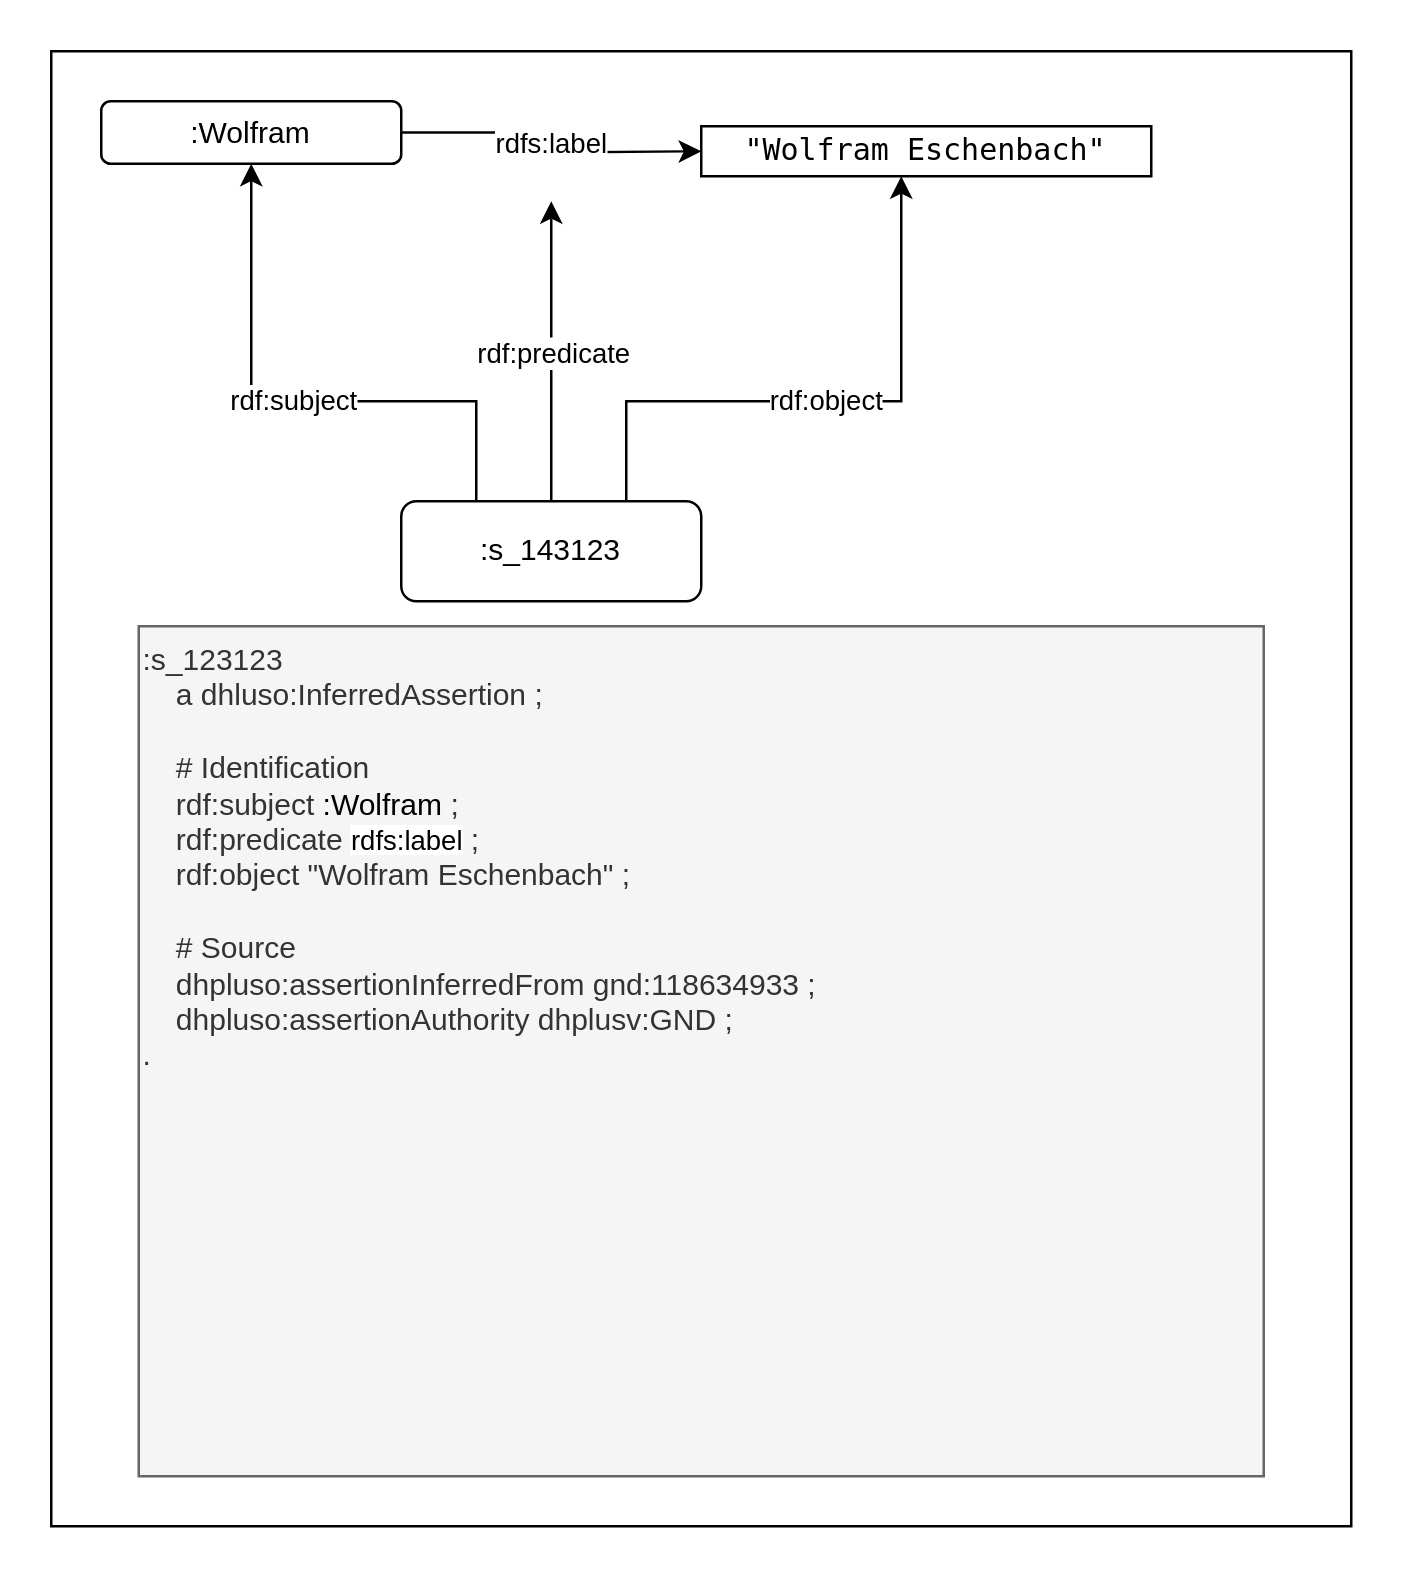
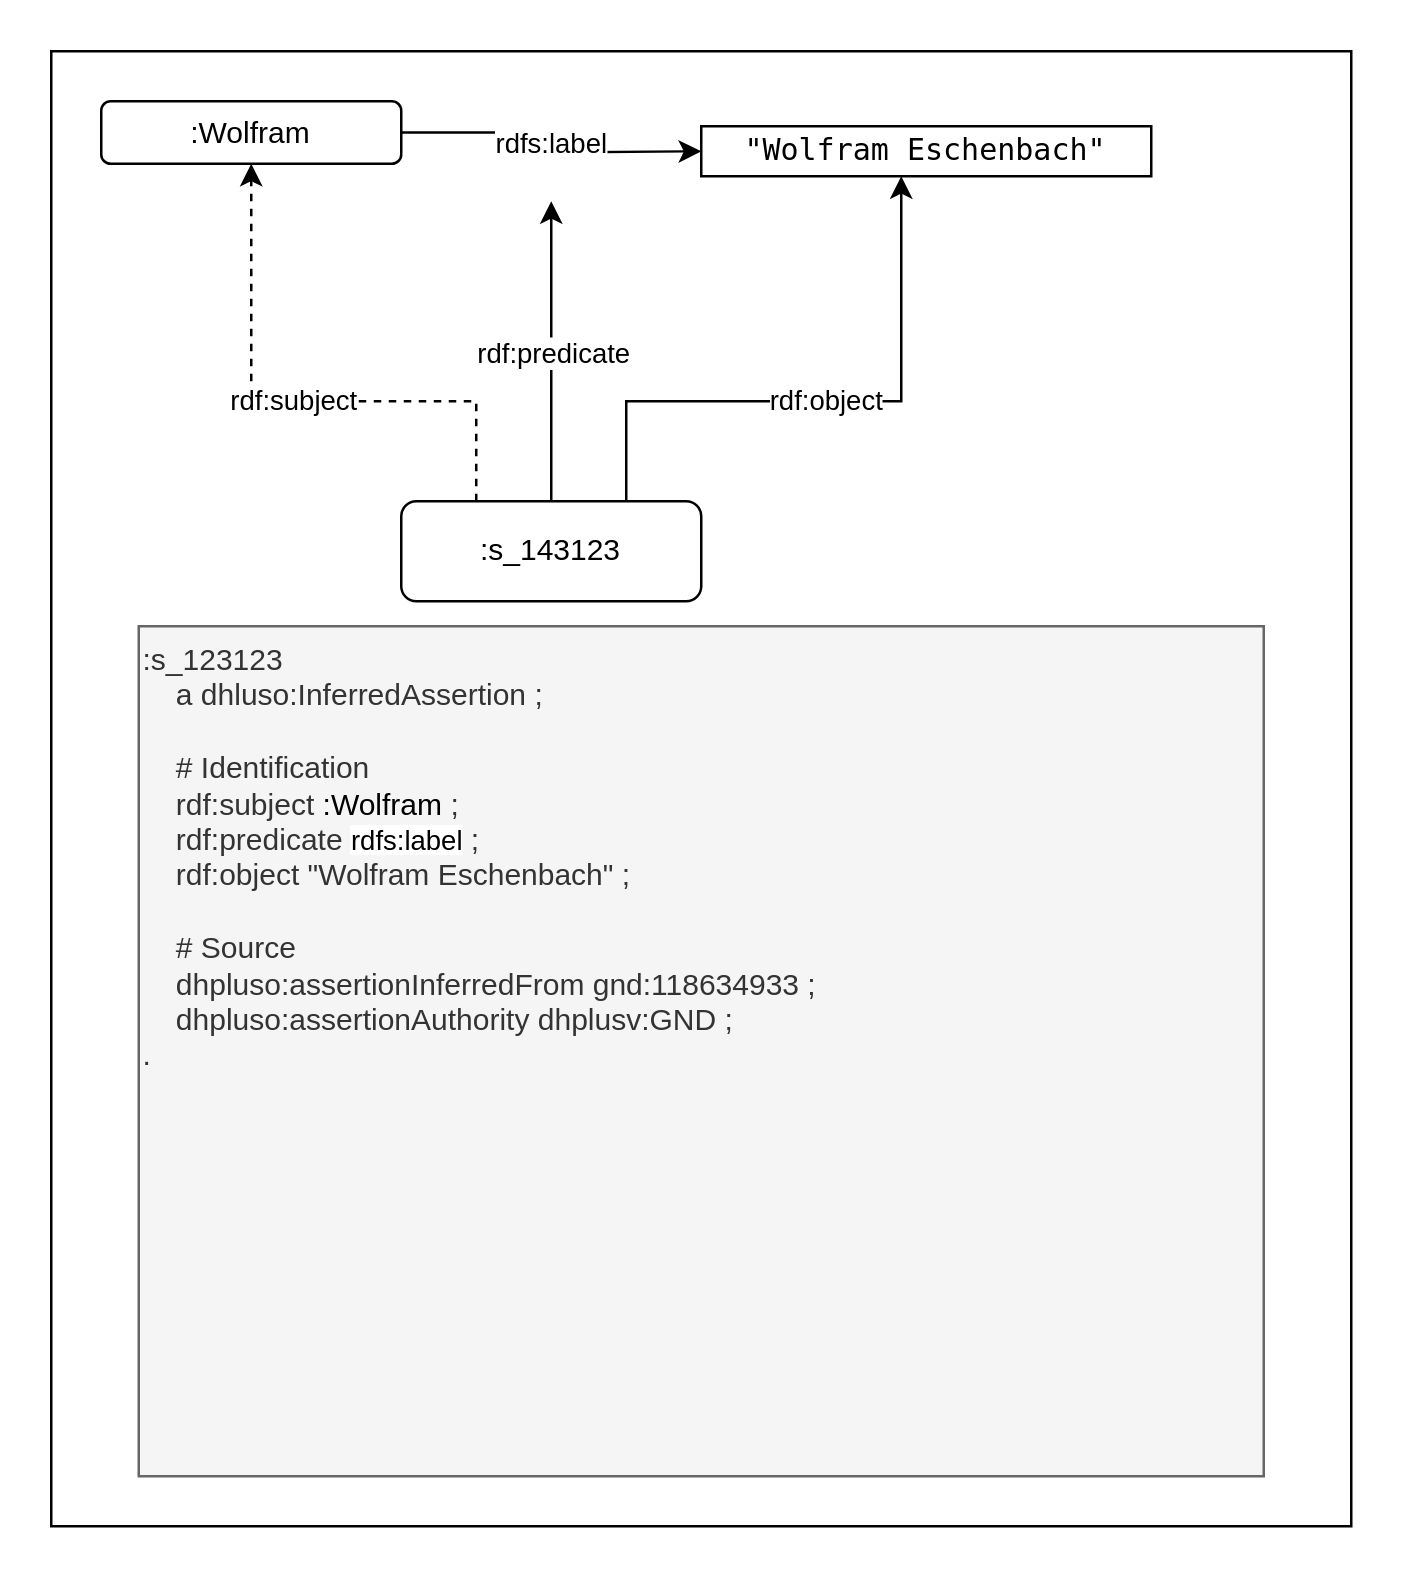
- <mxCell id="6" value="rdf:subject" style="edgeStyle=orthogonalEdgeStyle;rounded=0;orthogonalLoop=1;jettySize=auto;html=1;exitX=0.25;exitY=0;exitDx=0;exitDy=0;entryX=0.5;entryY=1;entryDx=0;entryDy=0;" parent="1" source="9" target="4" edge="1"><mxGeometry relative="1" as="geometry"><Array as="points"><mxPoint x="190" y="160" /><mxPoint x="100" y="160" /></Array></mxGeometry></mxCell>
+ <mxCell id="6" value="rdf:subject" style="edgeStyle=orthogonalEdgeStyle;rounded=0;orthogonalLoop=1;jettySize=auto;html=1;exitX=0.25;exitY=0;exitDx=0;exitDy=0;entryX=0.5;entryY=1;entryDx=0;entryDy=0;dashed=1;" parent="1" source="9" target="4" edge="1"><mxGeometry relative="1" as="geometry"><Array as="points"><mxPoint x="190" y="160" /><mxPoint x="100" y="160" /></Array></mxGeometry></mxCell>
